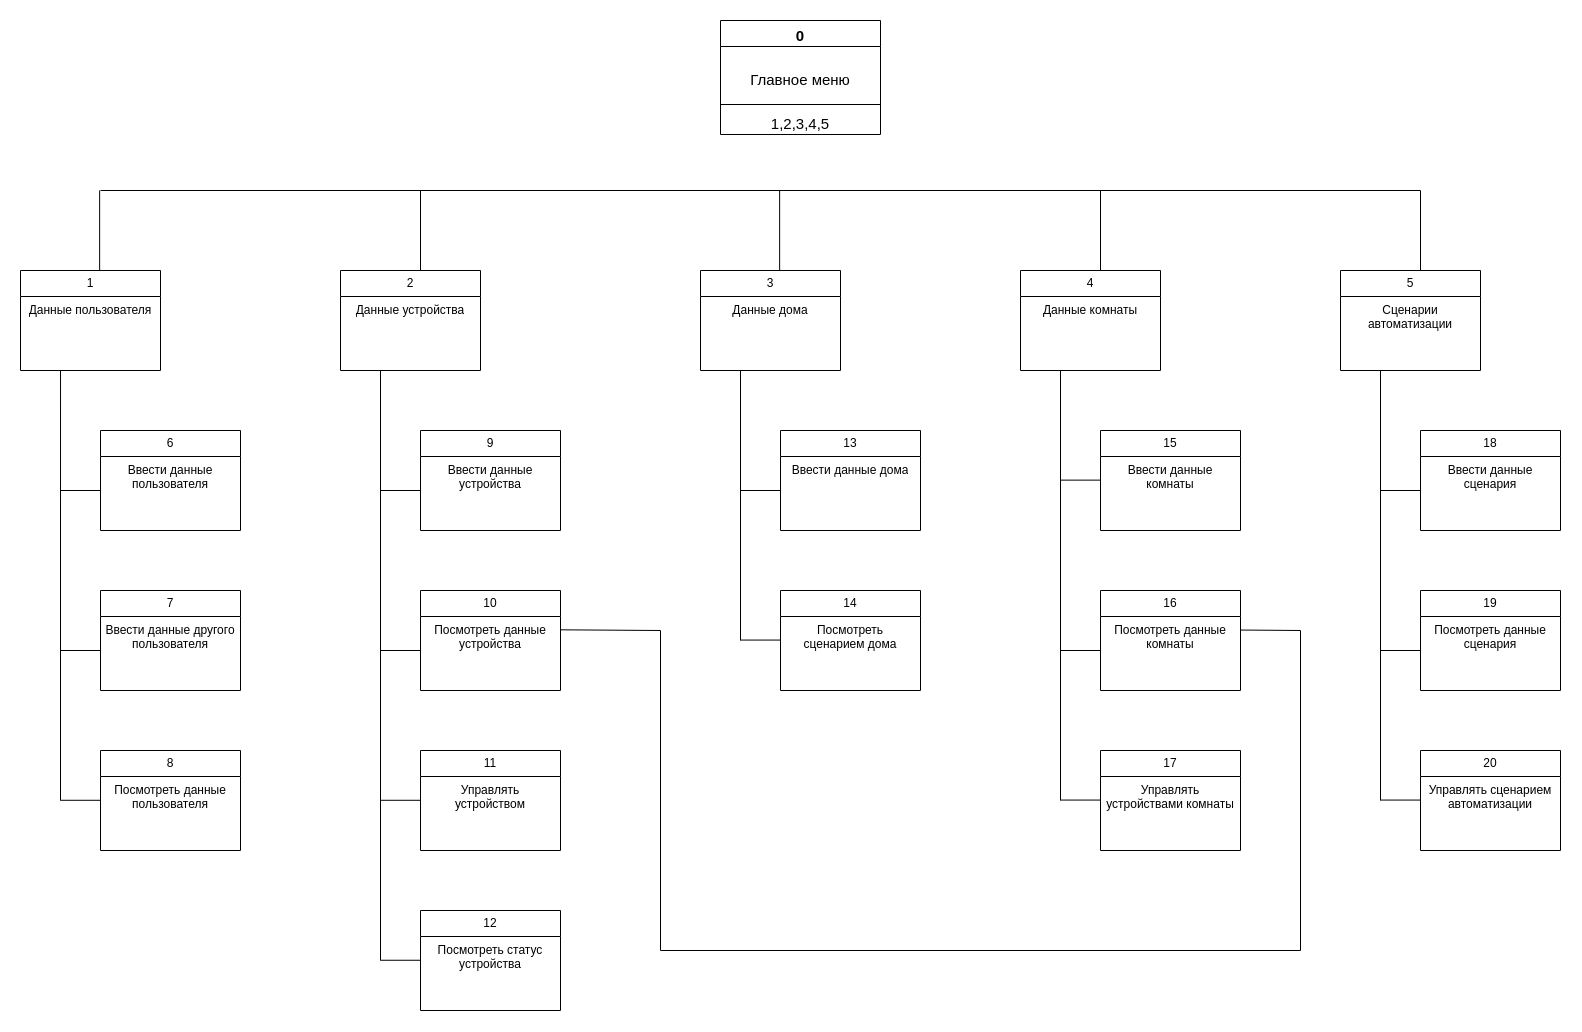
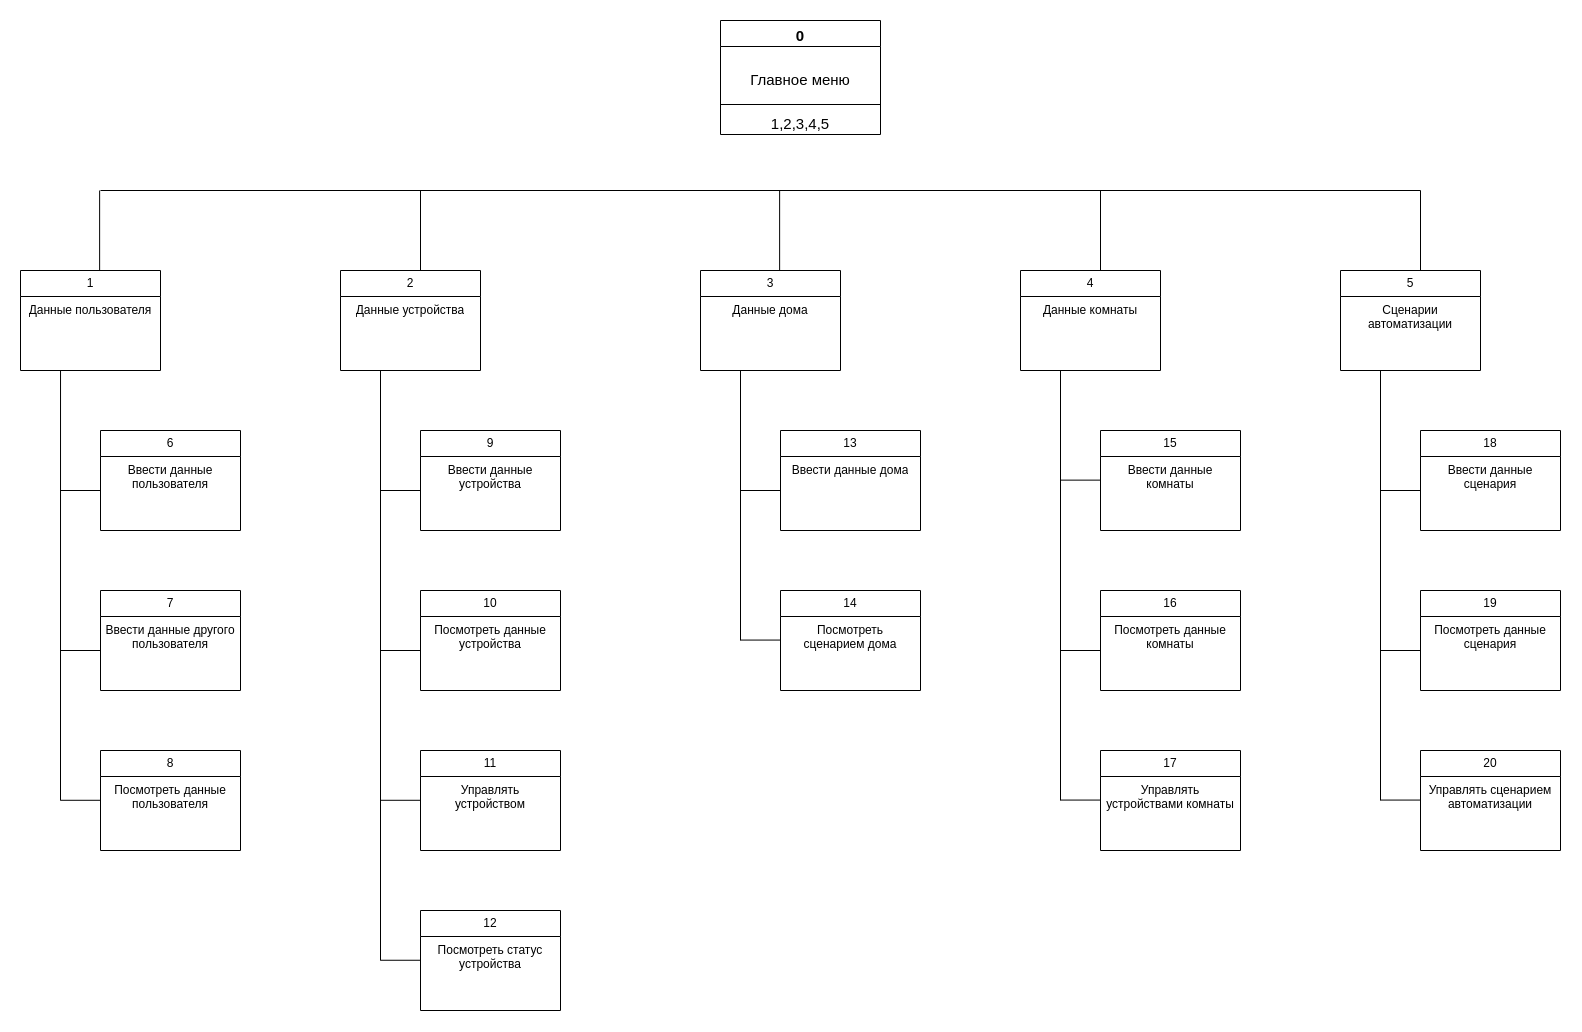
- <mxCell id="73" value="" style="endArrow=none;html=1;rounded=0;exitX=1.002;exitY=0.18;exitDx=0;exitDy=0;exitPerimeter=0;entryX=0.999;entryY=0.183;entryDx=0;entryDy=0;entryPerimeter=0;" edge="1" parent="1" source="19" target="41"><mxGeometry width="50" height="50" relative="1" as="geometry"><mxPoint x="720" y="750" as="sourcePoint" /><mxPoint x="1300" y="630" as="targetPoint" /><Array as="points"><mxPoint x="660" y="630" /><mxPoint x="660" y="950" /><mxPoint x="1300" y="950" /><mxPoint x="1300" y="630" /></Array></mxGeometry></mxCell>
